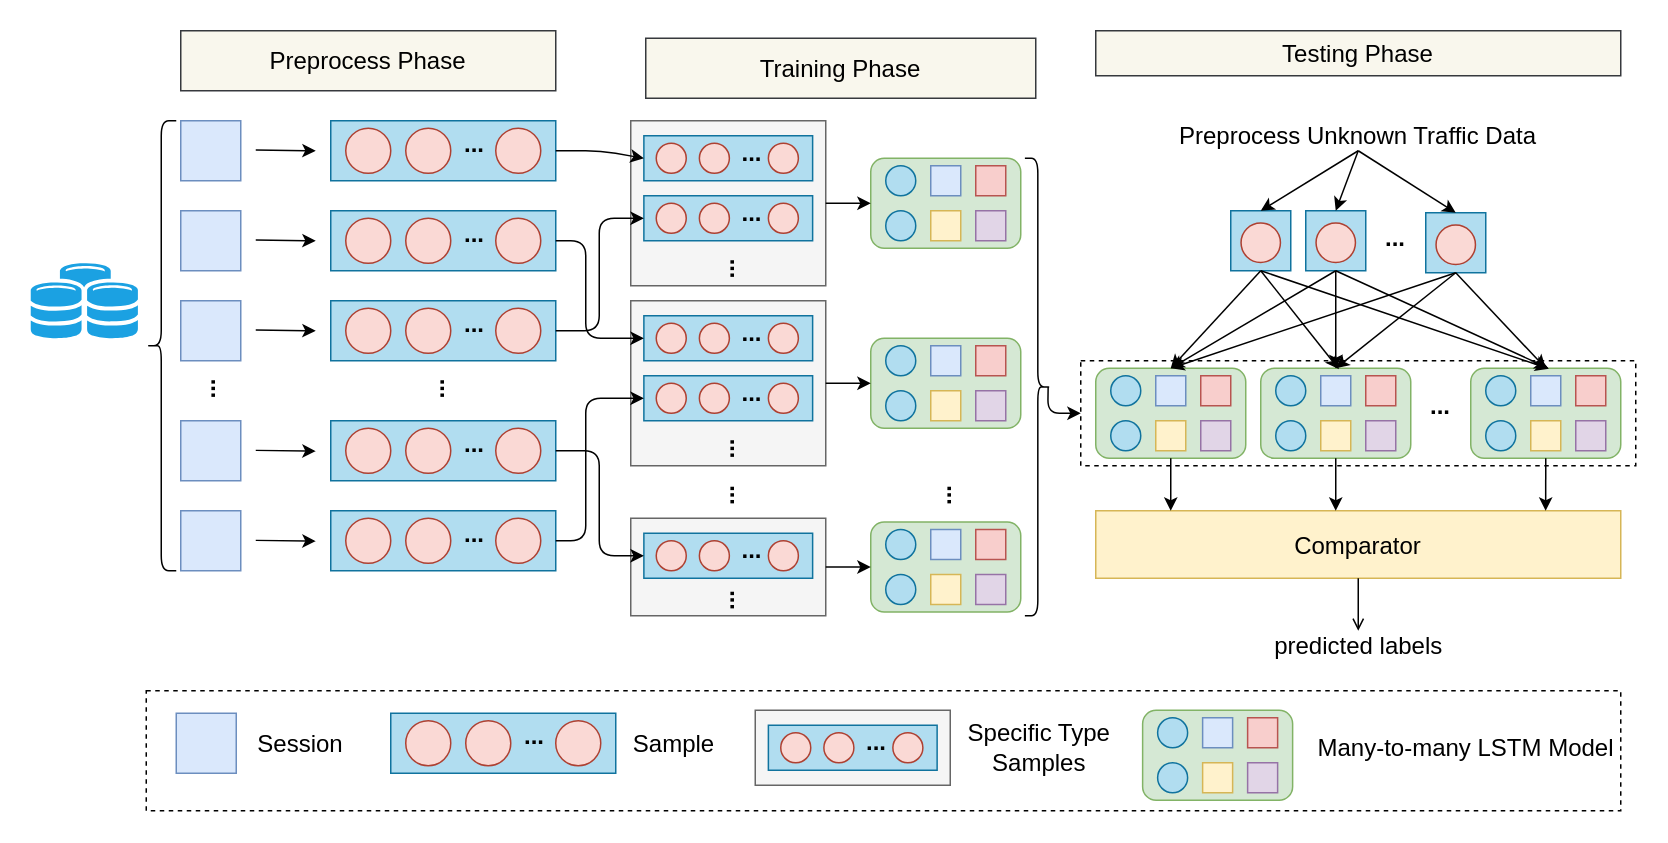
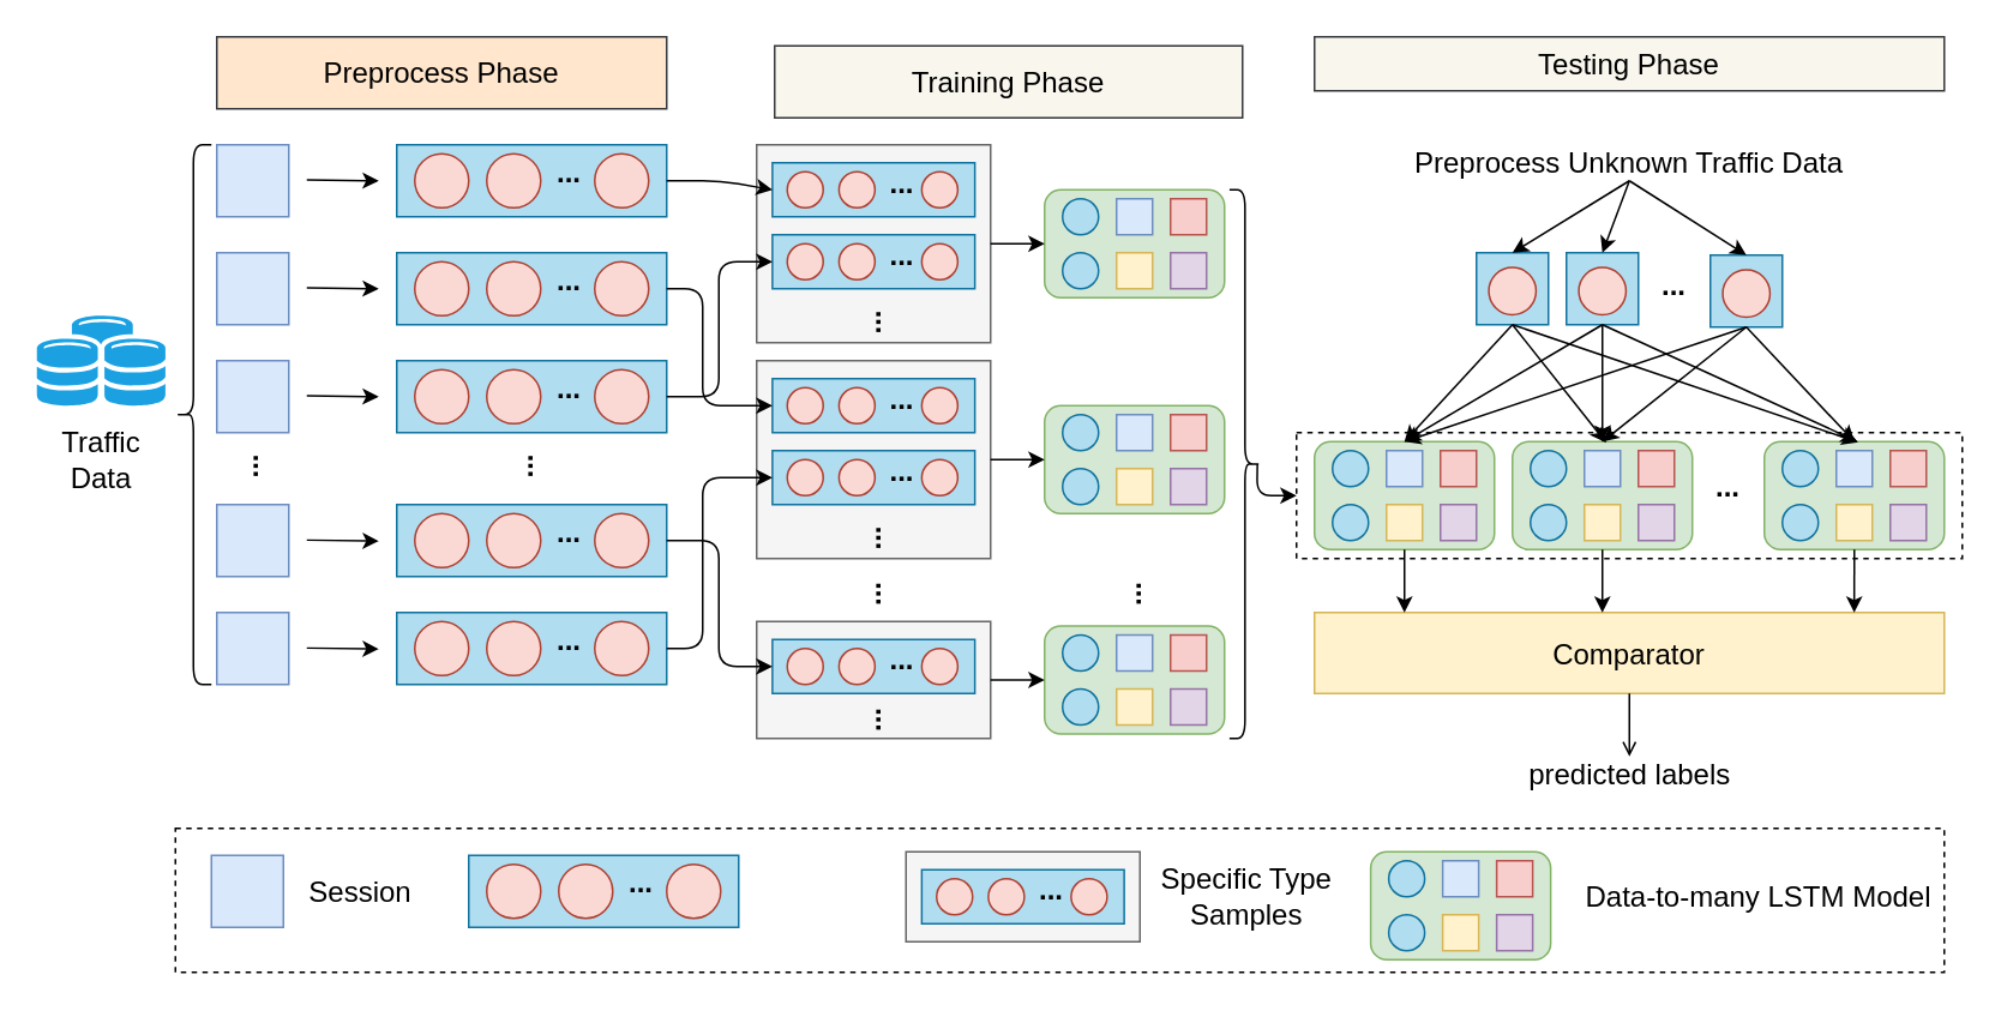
- <mxCell id="4" value="Preprocess Phase" style="rounded=0;whiteSpace=wrap;html=1;fontSize=16;fillColor=#f9f7ed;strokeColor=#36393d;" parent="1" vertex="1"><mxGeometry x="120" y="20" width="250" height="40" as="geometry" /></mxCell>
+ <mxCell id="4" value="Preprocess Phase" style="rounded=0;whiteSpace=wrap;html=1;fontSize=16;fillColor=#ffe6cc;strokeColor=#36393d;" parent="1" vertex="1"><mxGeometry x="120" y="20" width="250" height="40" as="geometry" /></mxCell>
+ <mxCell id="6" value="Traffic Data" style="text;html=1;strokeColor=none;fillColor=none;align=center;verticalAlign=middle;whiteSpace=wrap;rounded=0;fontSize=16;" parent="1" vertex="1"><mxGeometry x="35.71" y="245" width="40" height="20" as="geometry" /></mxCell>
- <mxCell id="177" value="Sample" style="text;html=1;strokeColor=none;fillColor=none;align=center;verticalAlign=middle;whiteSpace=wrap;rounded=0;fontSize=16;" parent="1" vertex="1"><mxGeometry x="428.75" y="485" width="40" height="20" as="geometry" /></mxCell>
- <mxCell id="194" value="Many-to-many LSTM Model" style="text;html=1;strokeColor=none;fillColor=none;align=center;verticalAlign=middle;whiteSpace=wrap;rounded=0;fontSize=16;" parent="1" vertex="1"><mxGeometry x="867.25" y="488" width="220" height="20" as="geometry" /></mxCell>
+ <mxCell id="194" value="Data-to-many LSTM Model" style="text;html=1;strokeColor=none;fillColor=none;align=center;verticalAlign=middle;whiteSpace=wrap;rounded=0;fontSize=16;" parent="1" vertex="1"><mxGeometry x="867.25" y="488" width="220" height="20" as="geometry" /></mxCell>
